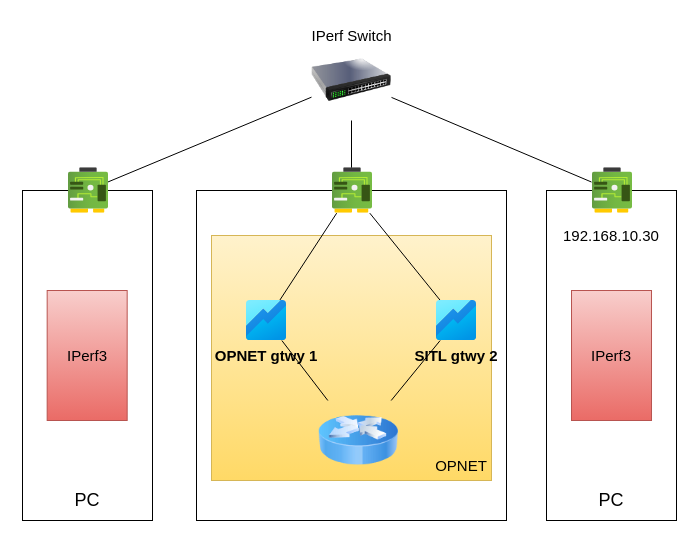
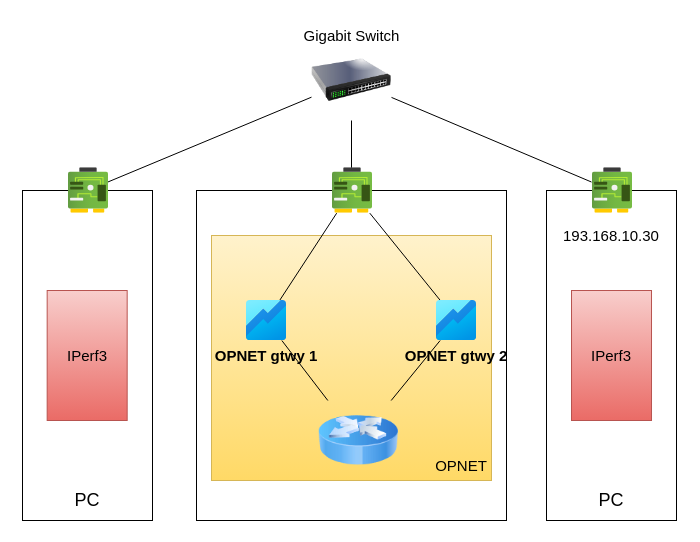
- <mxCell id="23" value="IPerf Switch" style="text;html=1;strokeColor=none;fillColor=none;align=center;verticalAlign=middle;whiteSpace=wrap;rounded=0;fontSize=15;" vertex="1" parent="1"><mxGeometry x="288.5" y="20" width="125" height="30" as="geometry" /></mxCell>
+ <mxCell id="23" value="Gigabit Switch" style="text;html=1;strokeColor=none;fillColor=none;align=center;verticalAlign=middle;whiteSpace=wrap;rounded=0;fontSize=15;" vertex="1" parent="1"><mxGeometry x="288.5" y="20" width="125" height="30" as="geometry" /></mxCell>
- <mxCell id="15" value="192.168.10.30" style="text;html=1;strokeColor=none;fillColor=none;align=center;verticalAlign=middle;whiteSpace=wrap;rounded=0;fontSize=15;" vertex="1" parent="1"><mxGeometry x="581" y="220" width="60" height="30" as="geometry" /></mxCell>
+ <mxCell id="15" value="193.168.10.30" style="text;html=1;strokeColor=none;fillColor=none;align=center;verticalAlign=middle;whiteSpace=wrap;rounded=0;fontSize=15;" vertex="1" parent="1"><mxGeometry x="581" y="220" width="60" height="30" as="geometry" /></mxCell>
- <mxCell id="24" value="SITL gtwy 2" style="text;html=1;strokeColor=none;fillColor=none;align=center;verticalAlign=middle;whiteSpace=wrap;rounded=0;fontSize=15;fontStyle=1" vertex="1" parent="1"><mxGeometry x="396" y="340" width="120" height="30" as="geometry" /></mxCell>
+ <mxCell id="24" value="OPNET gtwy 2" style="text;html=1;strokeColor=none;fillColor=none;align=center;verticalAlign=middle;whiteSpace=wrap;rounded=0;fontSize=15;fontStyle=1" vertex="1" parent="1"><mxGeometry x="396" y="340" width="120" height="30" as="geometry" /></mxCell>
